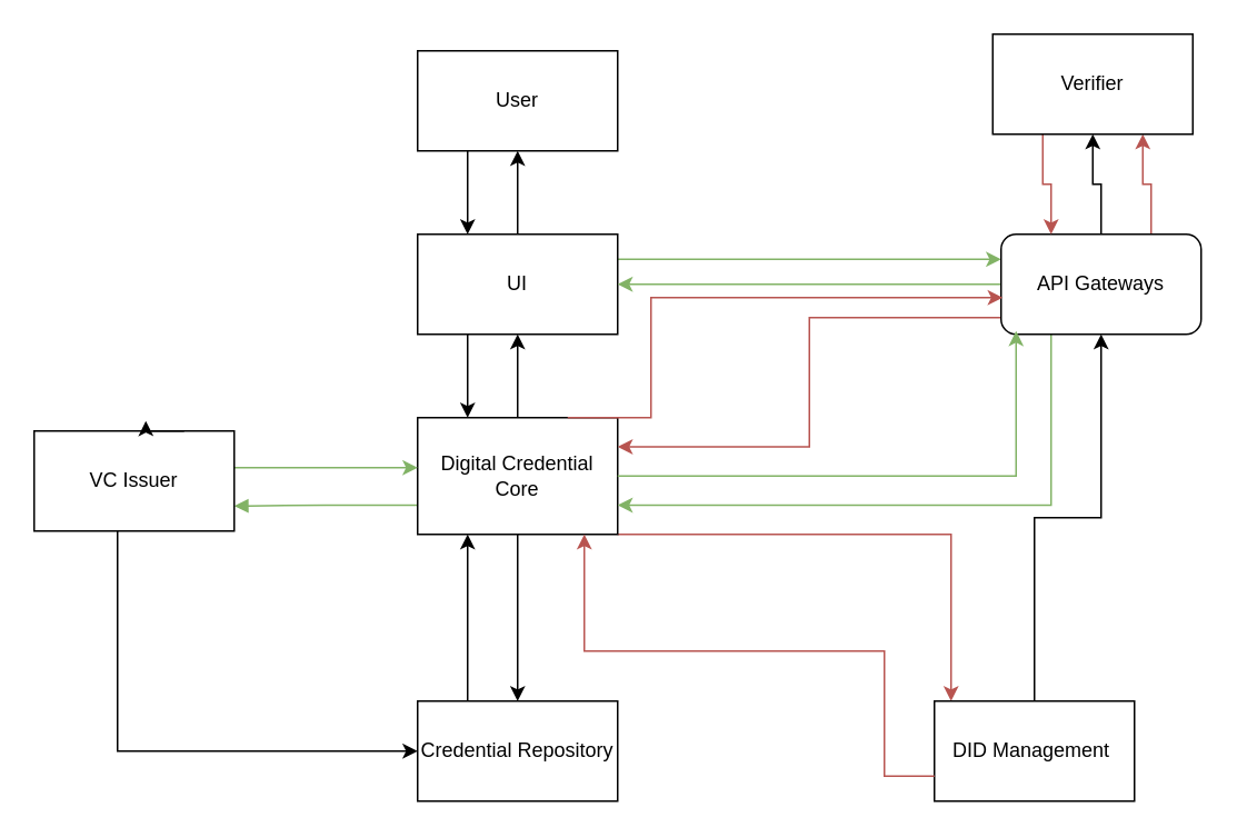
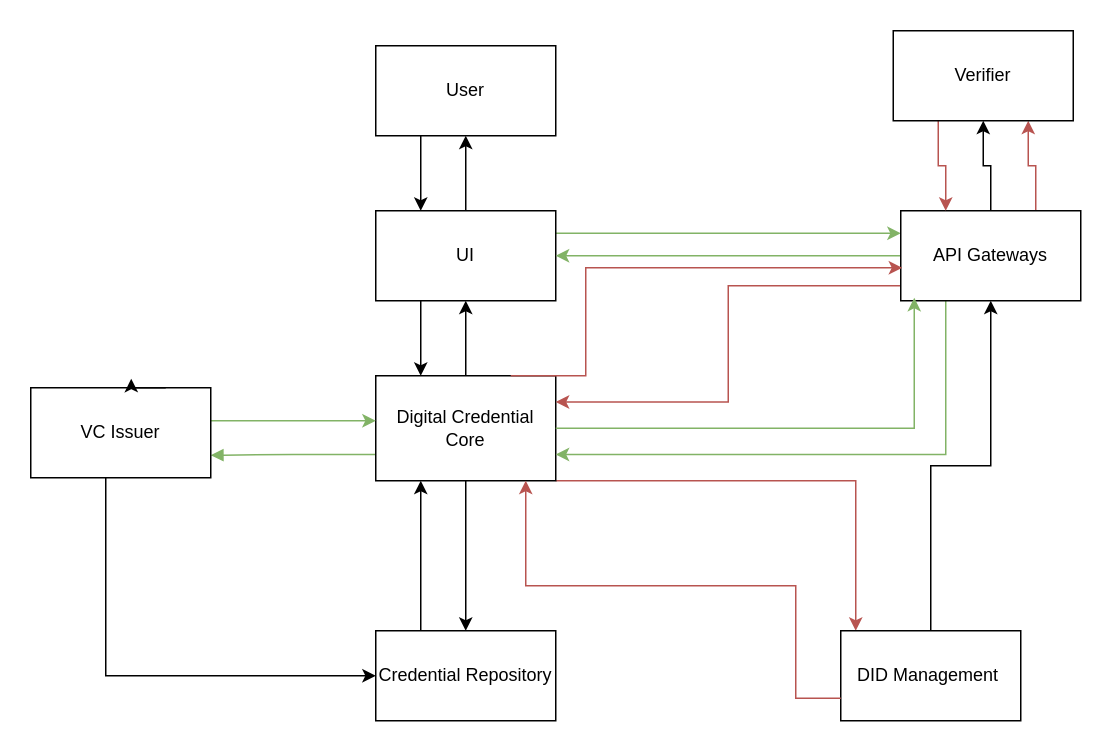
- <mxCell id="23" value="API Gateways" style="whiteSpace=wrap;html=1;rounded=1;" vertex="1" parent="1"><mxGeometry x="600" y="140" width="120" height="60" as="geometry" /></mxCell>
+ <mxCell id="23" value="API Gateways" style="whiteSpace=wrap;html=1;rounded=0;" vertex="1" parent="1"><mxGeometry x="600" y="140" width="120" height="60" as="geometry" /></mxCell>
